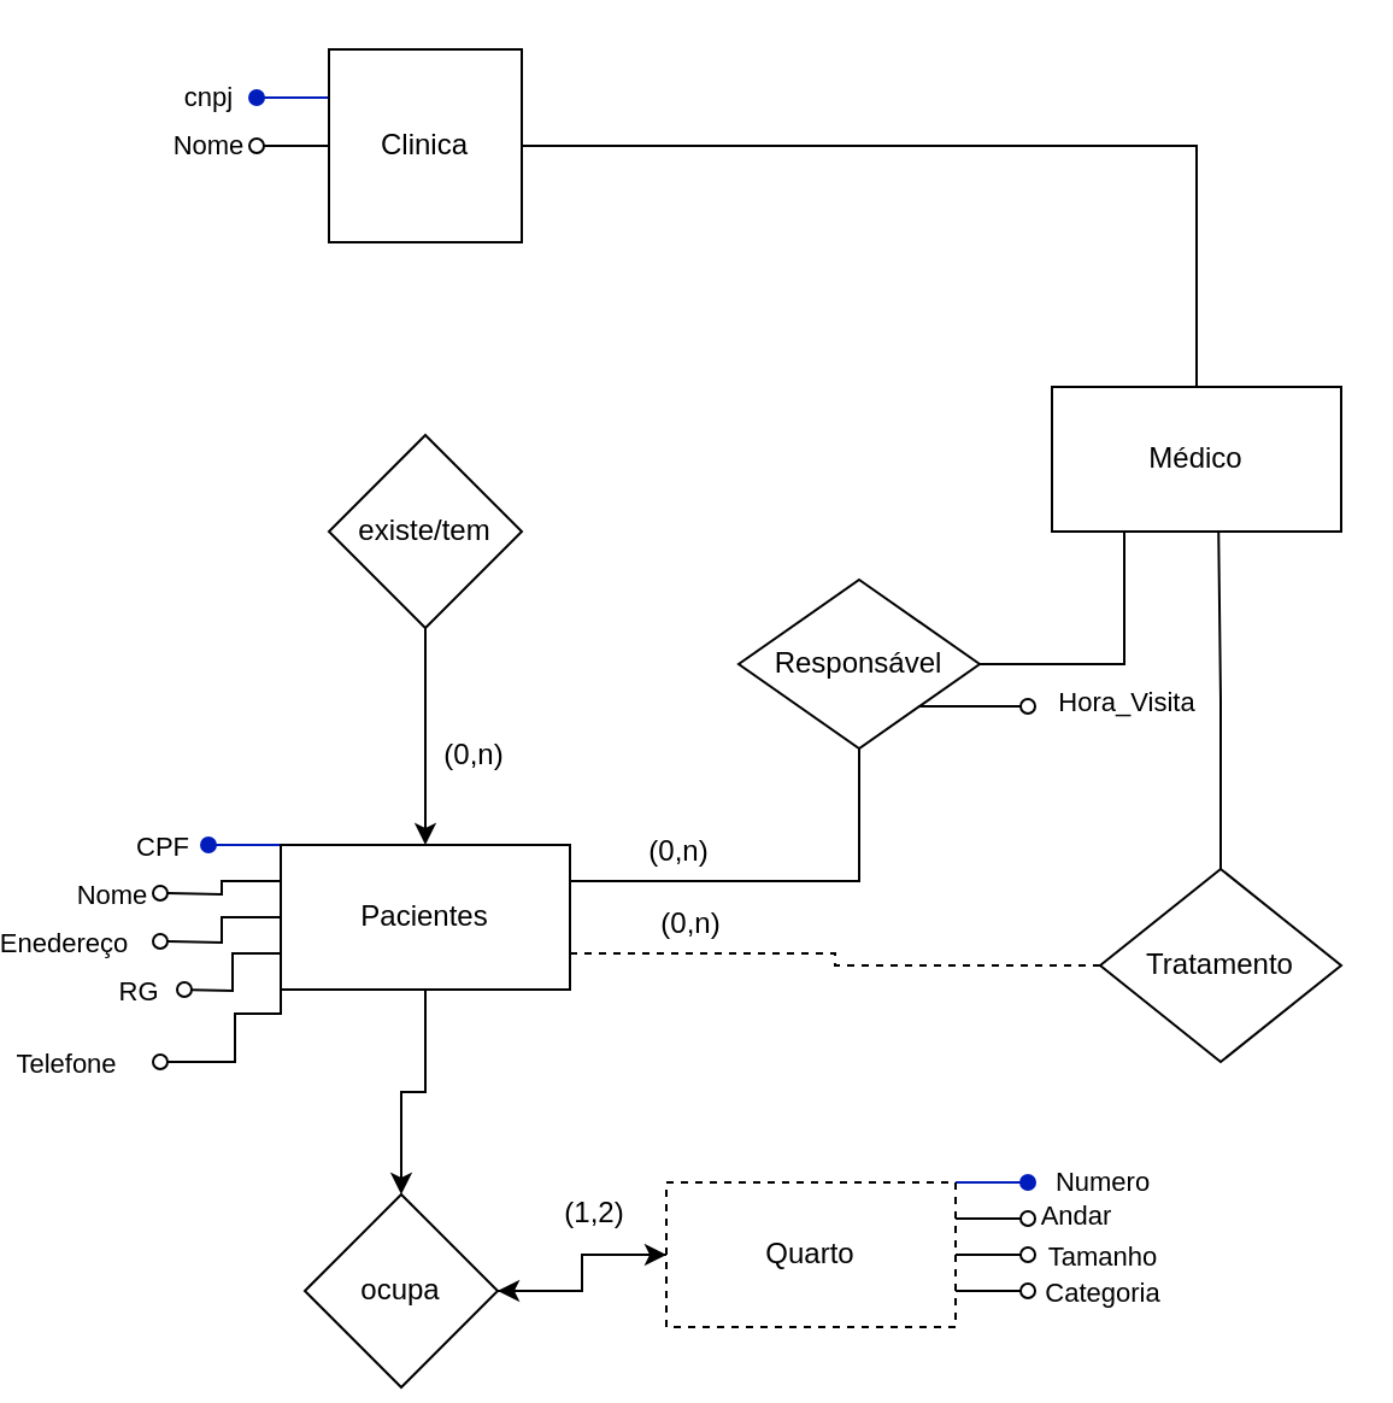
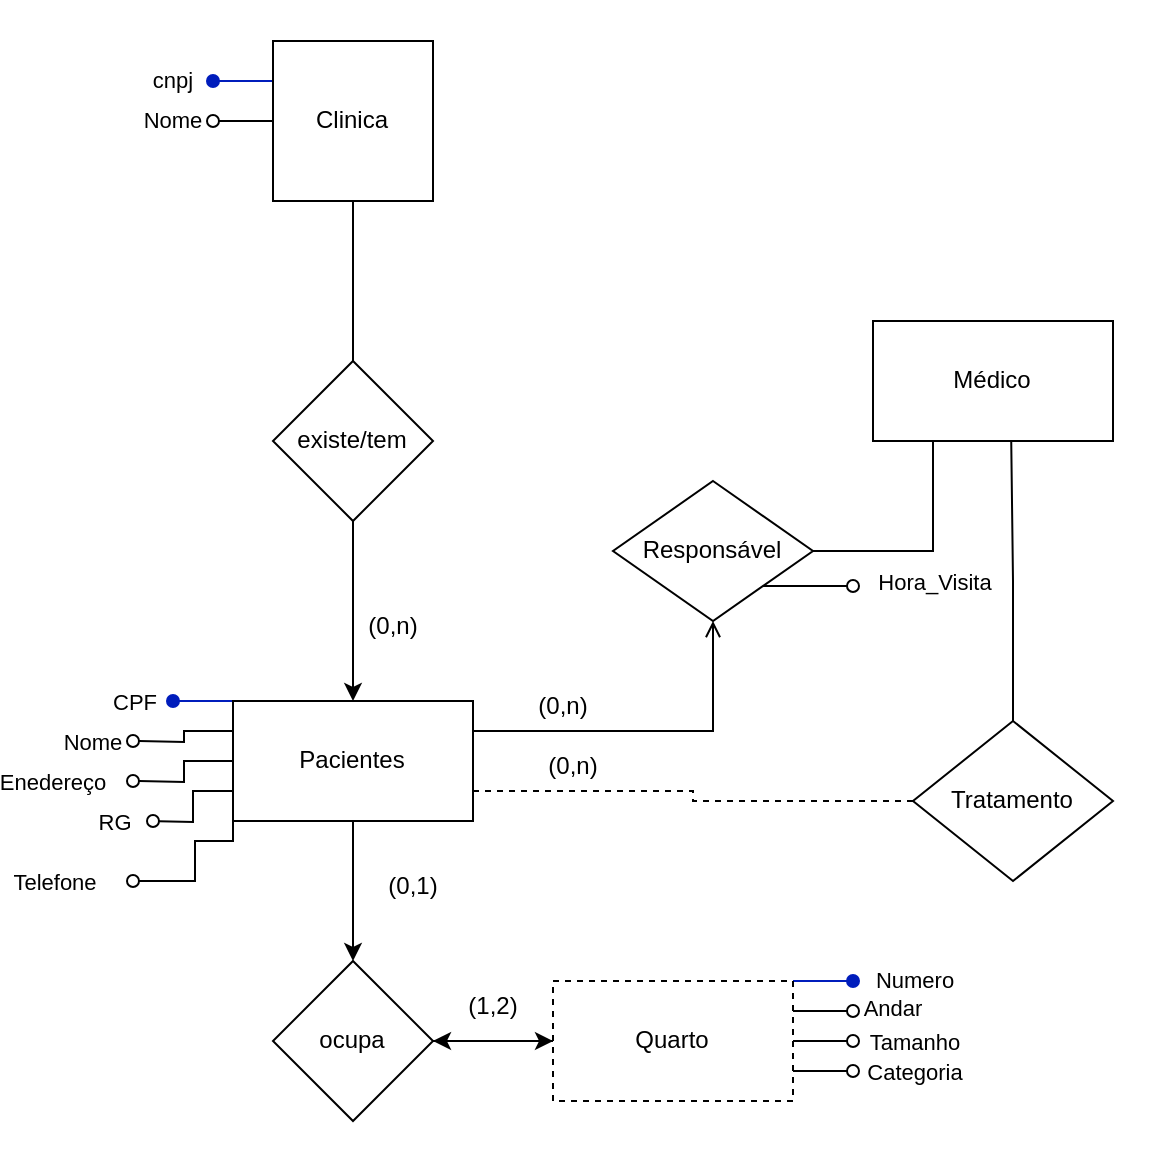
- <mxCell id="4" value="" style="edgeStyle=orthogonalEdgeStyle;rounded=0;orthogonalLoop=1;jettySize=auto;html=1;endArrow=none;endFill=0;" edge="1" parent="1" source="5" target="44"><mxGeometry relative="1" as="geometry" /></mxCell>
+ <mxCell id="4" value="" style="edgeStyle=orthogonalEdgeStyle;rounded=0;orthogonalLoop=1;jettySize=auto;html=1;endArrow=none;endFill=0;" edge="1" parent="1" source="5" target="7"><mxGeometry relative="1" as="geometry" /></mxCell>
- <mxCell id="19" style="edgeStyle=orthogonalEdgeStyle;rounded=0;orthogonalLoop=1;jettySize=auto;html=1;exitX=1;exitY=0.25;exitDx=0;exitDy=0;endArrow=none;endFill=0;" edge="1" parent="1" source="21" target="40"><mxGeometry relative="1" as="geometry"><mxPoint x="300" y="270" as="targetPoint" /></mxGeometry></mxCell>
+ <mxCell id="19" style="edgeStyle=orthogonalEdgeStyle;rounded=0;orthogonalLoop=1;jettySize=auto;html=1;exitX=1;exitY=0.25;exitDx=0;exitDy=0;endArrow=open;endFill=0;" edge="1" parent="1" source="21" target="40"><mxGeometry relative="1" as="geometry"><mxPoint x="300" y="270" as="targetPoint" /></mxGeometry></mxCell>
+ <mxCell id="35" value="(0,1)" style="text;html=1;align=center;verticalAlign=middle;resizable=0;points=[];autosize=1;strokeColor=none;fillColor=none;" vertex="1" parent="1"><mxGeometry x="135" y="428" width="50" height="30" as="geometry" /></mxCell>
- <mxCell id="24" value="ocupa" style="rhombus;whiteSpace=wrap;html=1;" vertex="1" parent="1"><mxGeometry x="80" y="495" width="80" height="80" as="geometry" /></mxCell>
+ <mxCell id="24" value="ocupa" style="rhombus;whiteSpace=wrap;html=1;" vertex="1" parent="1"><mxGeometry x="90" y="480" width="80" height="80" as="geometry" /></mxCell>
